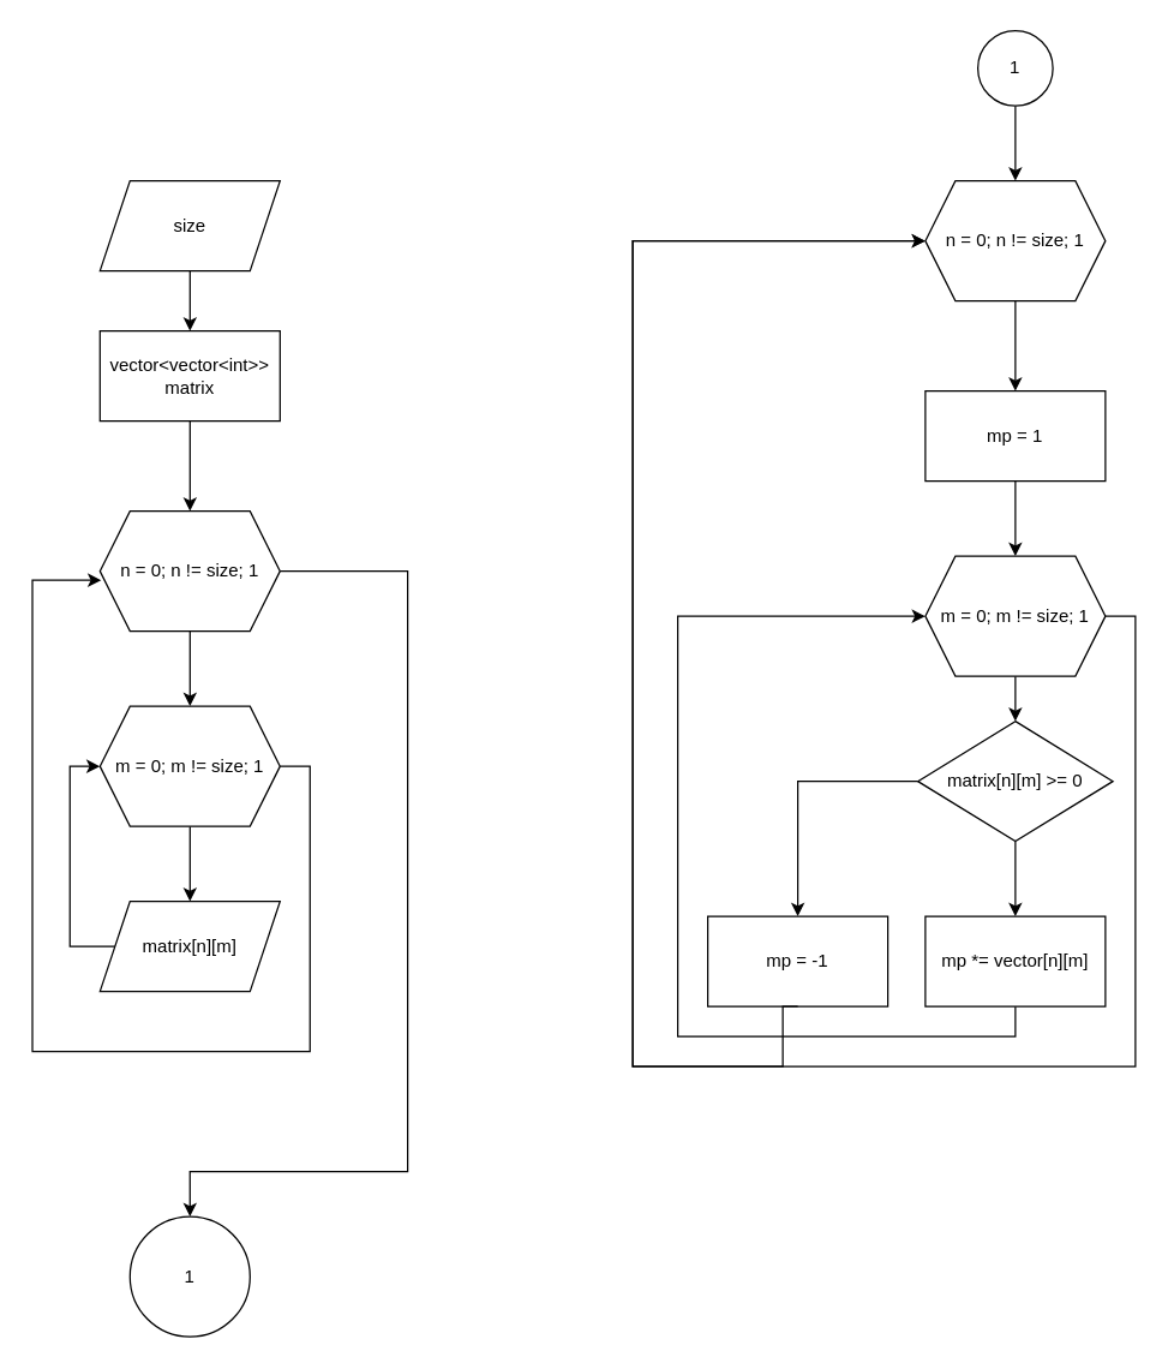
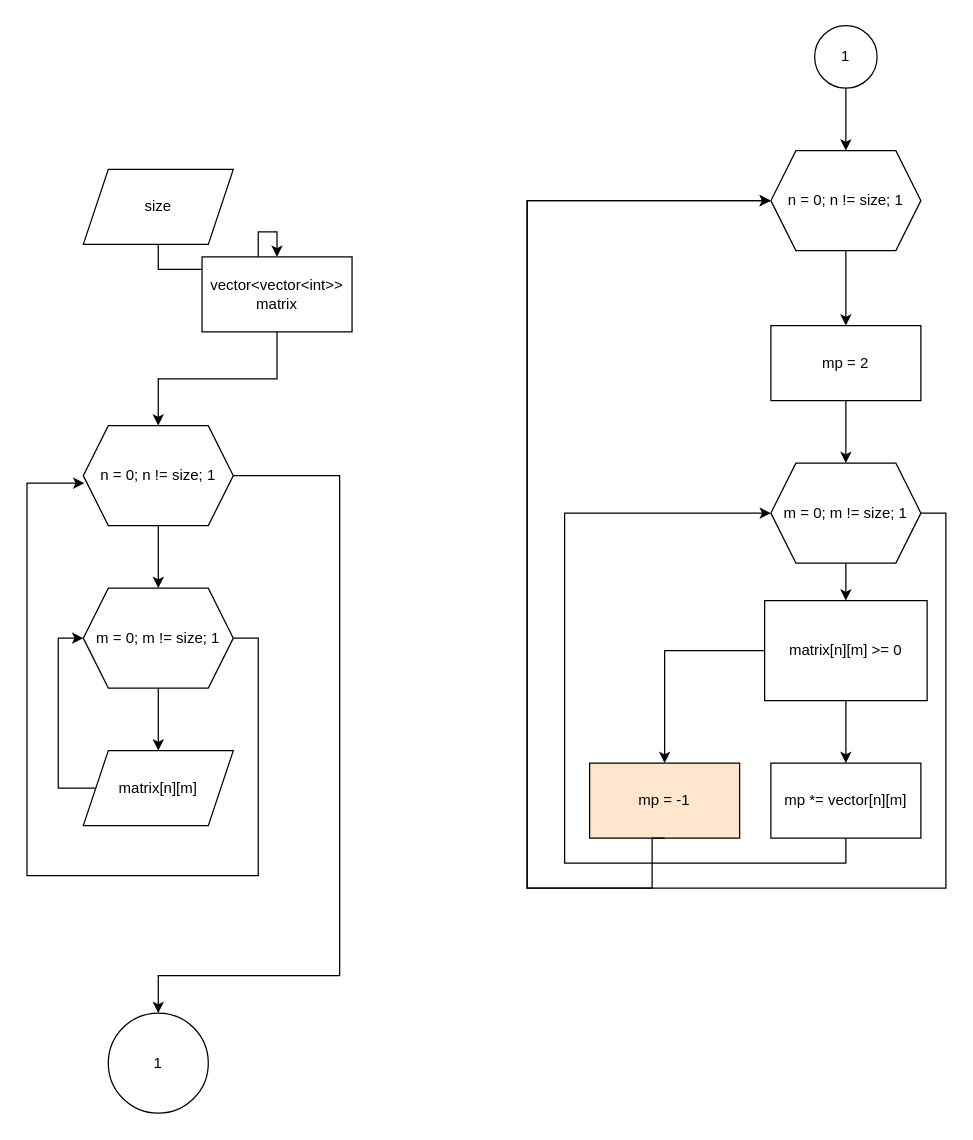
- <mxCell id="3" value="size" style="shape=parallelogram;perimeter=parallelogramPerimeter;whiteSpace=wrap;html=1;fixedSize=1;" vertex="1" parent="1"><mxGeometry x="65.94" y="120" width="120" height="60" as="geometry" /></mxCell>
+ <mxCell id="3" value="size" style="shape=parallelogram;perimeter=parallelogramPerimeter;whiteSpace=wrap;html=1;fixedSize=1;" vertex="1" parent="1"><mxGeometry x="65.94" y="135" width="120" height="60" as="geometry" /></mxCell>
- <mxCell id="5" value="vector&amp;lt;vector&amp;lt;int&amp;gt;&amp;gt; matrix" style="rounded=0;whiteSpace=wrap;html=1;" vertex="1" parent="1"><mxGeometry x="65.94" y="220" width="120" height="60" as="geometry" /></mxCell>
+ <mxCell id="5" value="vector&amp;lt;vector&amp;lt;int&amp;gt;&amp;gt; matrix" style="rounded=0;whiteSpace=wrap;html=1;" vertex="1" parent="1"><mxGeometry x="160.94" y="205" width="120" height="60" as="geometry" /></mxCell>
- <mxCell id="20" value="mp = 1" style="rounded=0;whiteSpace=wrap;html=1;" vertex="1" parent="1"><mxGeometry x="616" y="260" width="120" height="60" as="geometry" /></mxCell>
+ <mxCell id="20" value="mp = 2" style="rounded=0;whiteSpace=wrap;html=1;" vertex="1" parent="1"><mxGeometry x="616" y="260" width="120" height="60" as="geometry" /></mxCell>
- <mxCell id="26" value="matrix[n][m] &amp;gt;= 0" style="rhombus;whiteSpace=wrap;html=1;" vertex="1" parent="1"><mxGeometry x="611" y="480" width="130" height="80" as="geometry" /></mxCell>
+ <mxCell id="26" value="matrix[n][m] &amp;gt;= 0" style="whiteSpace=wrap;html=1;rounded=0;" vertex="1" parent="1"><mxGeometry x="611" y="480" width="130" height="80" as="geometry" /></mxCell>
- <mxCell id="29" value="mp = -1" style="rounded=0;whiteSpace=wrap;html=1;" vertex="1" parent="1"><mxGeometry x="471" y="610" width="120" height="60" as="geometry" /></mxCell>
+ <mxCell id="29" value="mp = -1" style="rounded=0;whiteSpace=wrap;html=1;fillColor=#ffe6cc;" vertex="1" parent="1"><mxGeometry x="471" y="610" width="120" height="60" as="geometry" /></mxCell>
